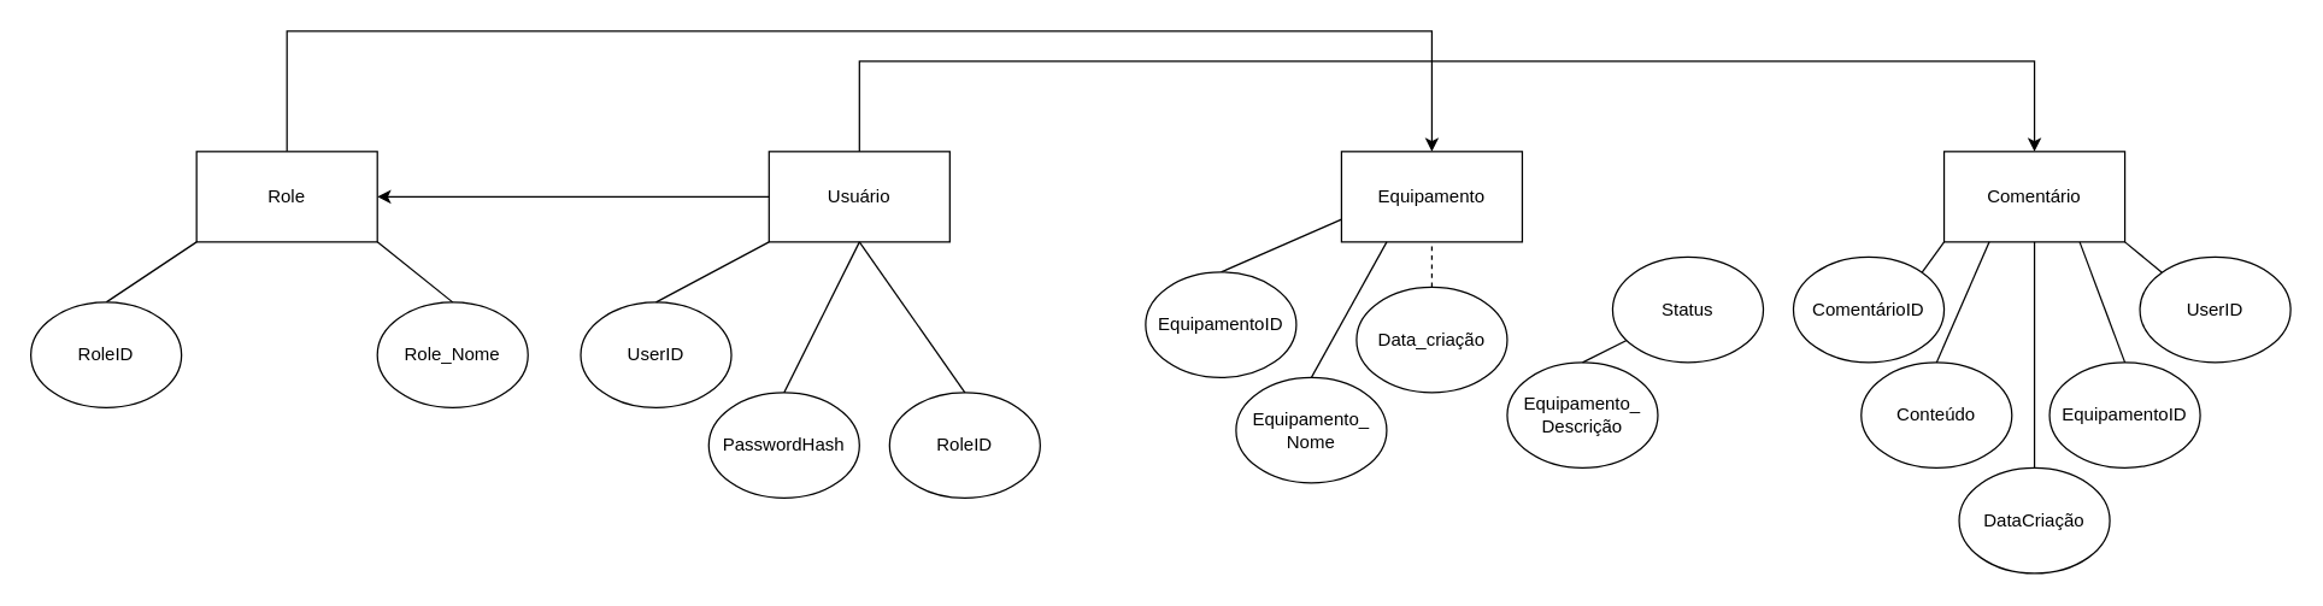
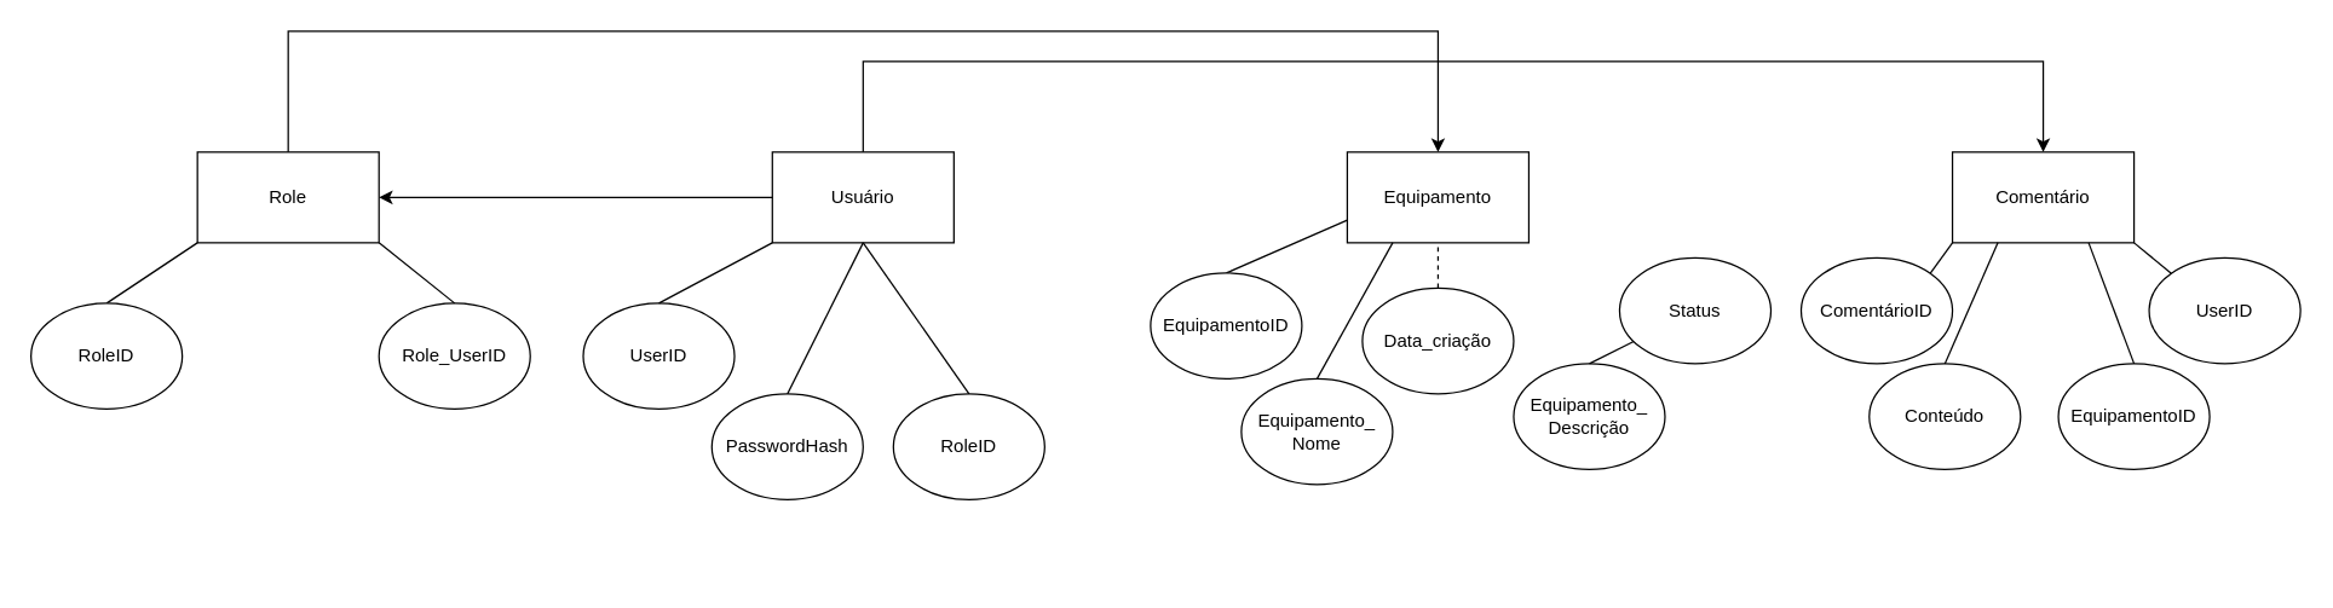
- <mxCell id="5" value="Role_Nome" style="ellipse;whiteSpace=wrap;html=1;" parent="1" vertex="1"><mxGeometry x="250" y="200" width="100" height="70" as="geometry" /></mxCell>
+ <mxCell id="5" value="Role_UserID" style="ellipse;whiteSpace=wrap;html=1;" parent="1" vertex="1"><mxGeometry x="250" y="200" width="100" height="70" as="geometry" /></mxCell>
- <mxCell id="31" value="" style="endArrow=none;html=1;rounded=0;entryX=0.5;entryY=1;entryDx=0;entryDy=0;exitX=0.5;exitY=0;exitDx=0;exitDy=0;" parent="1" source="30" target="25" edge="1"><mxGeometry width="50" height="50" relative="1" as="geometry"><mxPoint x="1490" y="400" as="sourcePoint" /><mxPoint x="1540" y="350" as="targetPoint" /></mxGeometry></mxCell>
- <mxCell id="30" value="DataCriação" style="ellipse;whiteSpace=wrap;html=1;" parent="1" vertex="1"><mxGeometry x="1300" y="310" width="100" height="70" as="geometry" /></mxCell>
